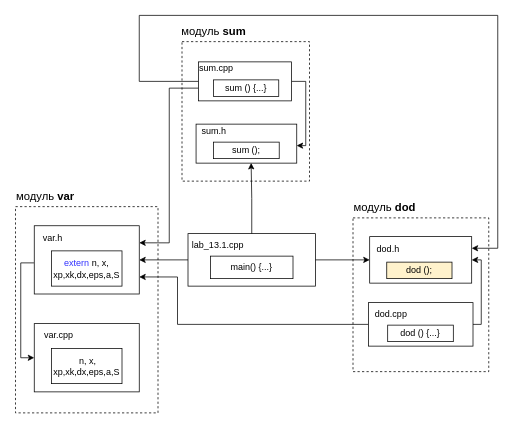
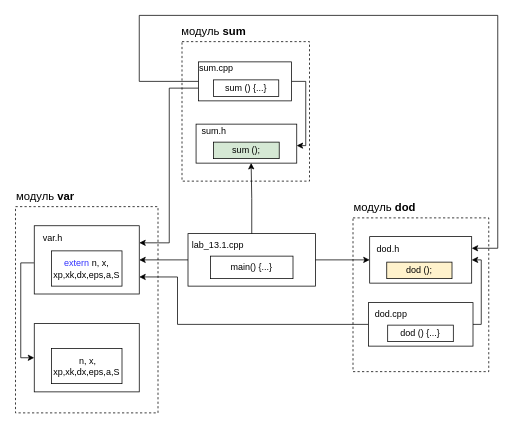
- <mxCell id="35" value="sum ();" style="rounded=0;whiteSpace=wrap;html=1;" vertex="1" parent="1"><mxGeometry x="284.12" y="189" width="87.5" height="22" as="geometry" /></mxCell>
+ <mxCell id="35" value="sum ();" style="rounded=0;whiteSpace=wrap;html=1;fillColor=#d5e8d4;" vertex="1" parent="1"><mxGeometry x="284.12" y="189" width="87.5" height="22" as="geometry" /></mxCell>
- <mxCell id="13" value="var.cpp" style="text;html=1;strokeColor=none;fillColor=none;align=center;verticalAlign=middle;whiteSpace=wrap;rounded=0;" vertex="1" parent="1"><mxGeometry x="48" y="431" width="60" height="30" as="geometry" /></mxCell>
